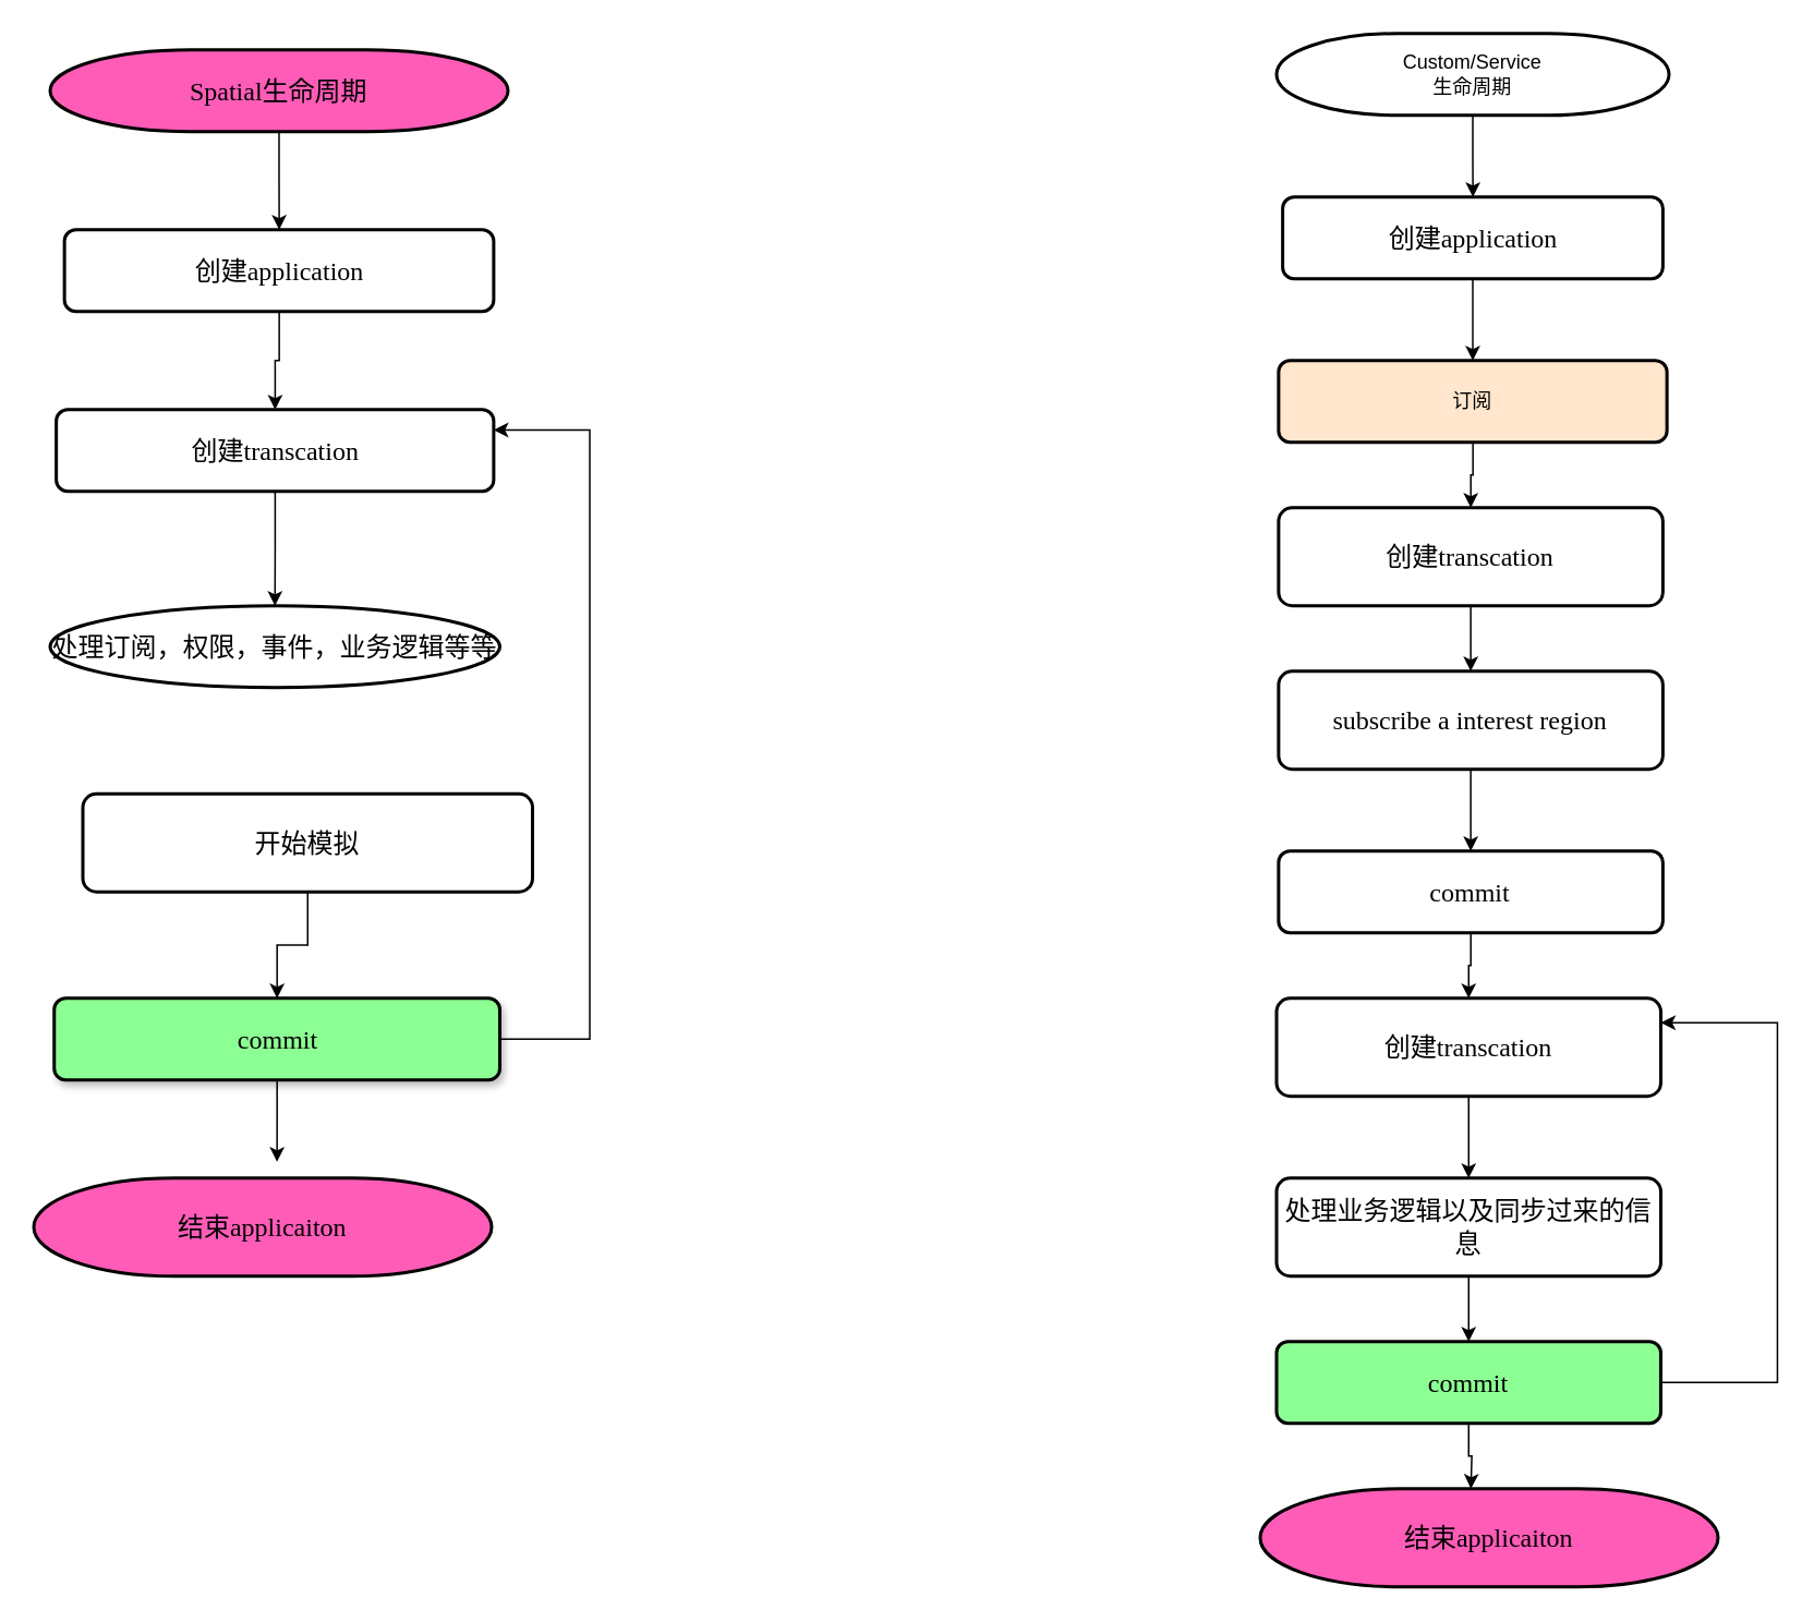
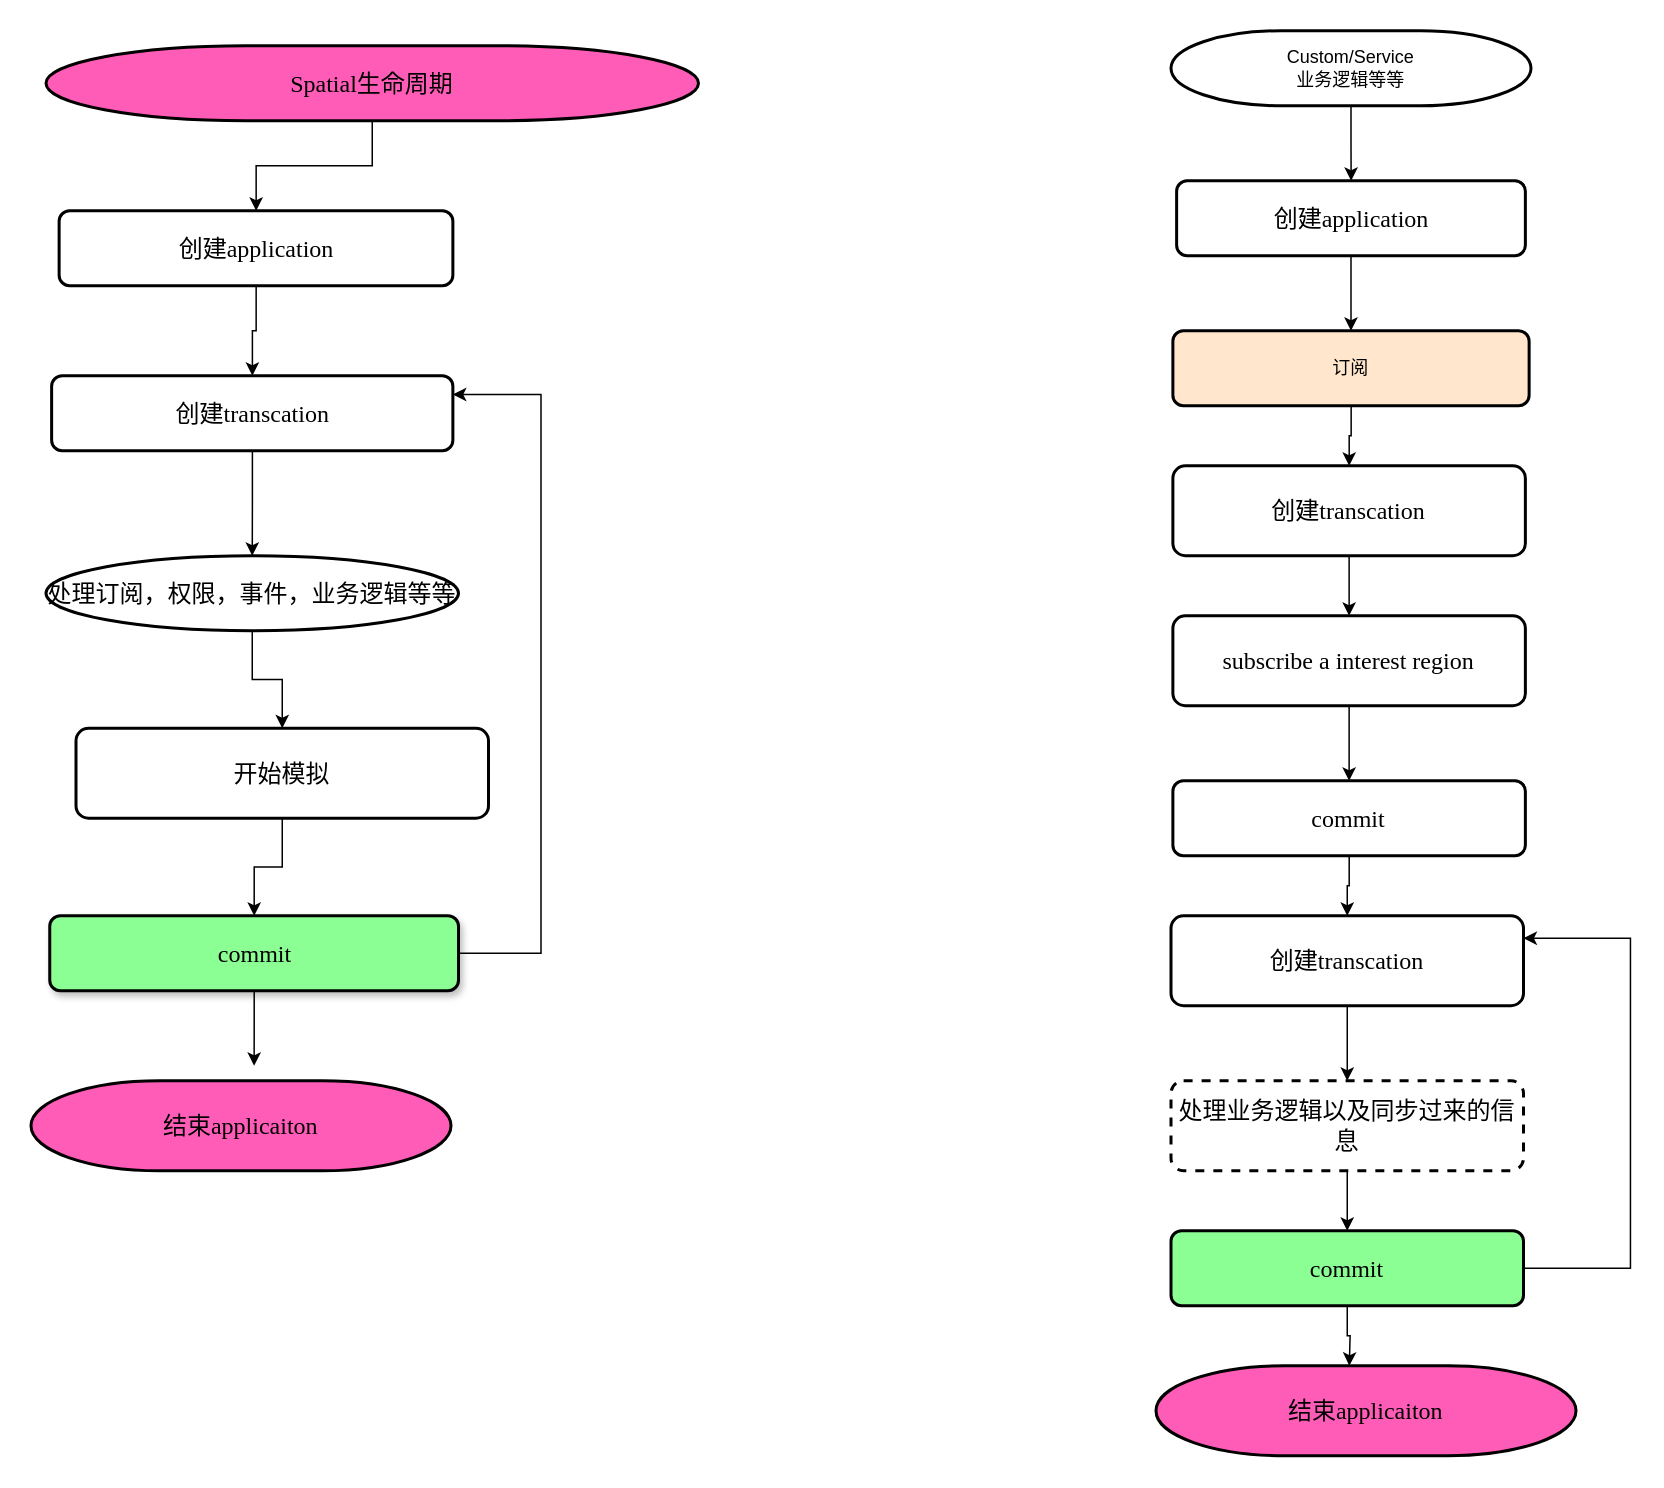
- <mxCell id="16" value="&lt;div&gt;Custom/Service&lt;/div&gt;&lt;div&gt;生命周期&lt;/div&gt;" style="strokeWidth=2;html=1;shape=mxgraph.flowchart.terminator;whiteSpace=wrap;" parent="1" vertex="1"><mxGeometry x="780" y="20" width="240" height="50" as="geometry" /></mxCell>
+ <mxCell id="16" value="&lt;div&gt;Custom/Service&lt;/div&gt;&lt;div&gt;业务逻辑等等&lt;/div&gt;" style="strokeWidth=2;html=1;shape=mxgraph.flowchart.terminator;whiteSpace=wrap;" parent="1" vertex="1"><mxGeometry x="780" y="20" width="240" height="50" as="geometry" /></mxCell>
- <mxCell id="3" value="&lt;span style=&quot;caret-color: rgb(0, 0, 0); color: rgb(0, 0, 0); font-family: -webkit-standard; font-size: medium; font-style: normal; font-variant-caps: normal; font-weight: 400; letter-spacing: normal; text-align: start; text-indent: 0px; text-transform: none; word-spacing: 0px; -moz-text-size-adjust: auto; -webkit-text-stroke-width: 0px; text-decoration: none; display: inline !important; float: none;&quot;&gt;Spatial生命周期&lt;/span&gt;" style="strokeWidth=2;html=1;shape=mxgraph.flowchart.terminator;whiteSpace=wrap;shadow=0;fillColor=#FF5CB8;" parent="1" vertex="1"><mxGeometry x="30" y="30" width="280" height="50" as="geometry" /></mxCell>
+ <mxCell id="3" value="&lt;span style=&quot;caret-color: rgb(0, 0, 0); color: rgb(0, 0, 0); font-family: -webkit-standard; font-size: medium; font-style: normal; font-variant-caps: normal; font-weight: 400; letter-spacing: normal; text-align: start; text-indent: 0px; text-transform: none; word-spacing: 0px; -moz-text-size-adjust: auto; -webkit-text-stroke-width: 0px; text-decoration: none; display: inline !important; float: none;&quot;&gt;Spatial生命周期&lt;/span&gt;" style="strokeWidth=2;html=1;shape=mxgraph.flowchart.terminator;whiteSpace=wrap;shadow=0;fillColor=#FF5CB8;" parent="1" vertex="1"><mxGeometry x="30" y="30" width="435" height="50" as="geometry" /></mxCell>
+ <mxCell id="8" value="" style="edgeStyle=orthogonalEdgeStyle;rounded=0;orthogonalLoop=1;jettySize=auto;html=1;" parent="1" source="9" target="11" edge="1"><mxGeometry relative="1" as="geometry" /></mxCell>
- <mxCell id="30" value="&lt;span style=&quot;caret-color: rgb(0, 0, 0); color: rgb(0, 0, 0); font-family: -webkit-standard; font-size: medium; font-style: normal; font-variant-caps: normal; font-weight: 400; letter-spacing: normal; text-align: start; text-indent: 0px; text-transform: none; word-spacing: 0px; -moz-text-size-adjust: auto; -webkit-text-stroke-width: 0px; text-decoration: none; display: inline !important; float: none;&quot;&gt;处理业务逻辑以及同步过来的信息&lt;/span&gt;" style="whiteSpace=wrap;html=1;rounded=1;arcSize=14;strokeWidth=2;" parent="1" vertex="1"><mxGeometry x="780" y="720" width="235" height="60" as="geometry" /></mxCell>
+ <mxCell id="30" value="&lt;span style=&quot;caret-color: rgb(0, 0, 0); color: rgb(0, 0, 0); font-family: -webkit-standard; font-size: medium; font-style: normal; font-variant-caps: normal; font-weight: 400; letter-spacing: normal; text-align: start; text-indent: 0px; text-transform: none; word-spacing: 0px; -moz-text-size-adjust: auto; -webkit-text-stroke-width: 0px; text-decoration: none; display: inline !important; float: none;&quot;&gt;处理业务逻辑以及同步过来的信息&lt;/span&gt;" style="whiteSpace=wrap;html=1;rounded=1;arcSize=14;strokeWidth=2;dashed=1;" parent="1" vertex="1"><mxGeometry x="780" y="720" width="235" height="60" as="geometry" /></mxCell>
